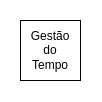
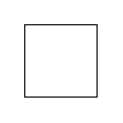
- <mxCell id="4" value="&lt;div&gt;Gestão do Tempo&lt;/div&gt;" style="text;html=1;strokeColor=none;fillColor=none;align=center;verticalAlign=middle;whiteSpace=wrap;rounded=0;movable=1;resizable=1;rotatable=1;deletable=1;editable=1;connectable=1;" vertex="1" parent="2"><mxGeometry x="10" y="20" width="40" height="20" as="geometry" /></mxCell>
